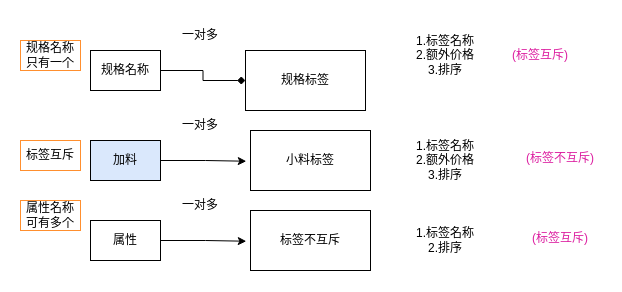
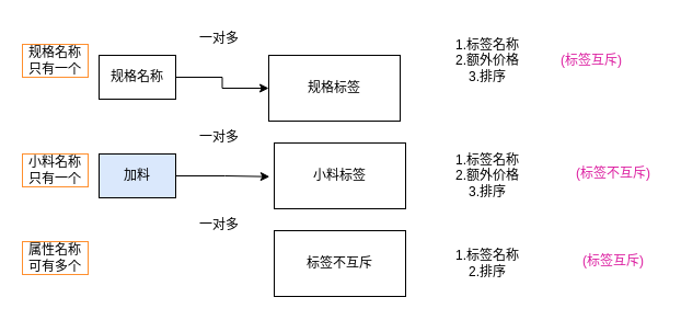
- <mxCell id="2" style="edgeStyle=orthogonalEdgeStyle;rounded=0;orthogonalLoop=1;jettySize=auto;html=1;exitX=1;exitY=0.5;exitDx=0;exitDy=0;entryX=0;entryY=0.5;entryDx=0;entryDy=0;endArrow=diamond;" edge="1" parent="1" source="3" target="4"><mxGeometry relative="1" as="geometry" /></mxCell>
+ <mxCell id="2" style="edgeStyle=orthogonalEdgeStyle;rounded=0;orthogonalLoop=1;jettySize=auto;html=1;exitX=1;exitY=0.5;exitDx=0;exitDy=0;entryX=0;entryY=0.5;entryDx=0;entryDy=0;" edge="1" parent="1" source="3" target="4"><mxGeometry relative="1" as="geometry" /></mxCell>
- <mxCell id="10" value="标签互斥" style="text;html=1;strokeColor=#FF8F2E;fillColor=none;align=center;verticalAlign=middle;whiteSpace=wrap;rounded=0;" vertex="1" parent="1"><mxGeometry x="20" y="140" width="60" height="30" as="geometry" /></mxCell>
+ <mxCell id="10" value="小料名称只有一个" style="text;html=1;strokeColor=#FF8F2E;fillColor=none;align=center;verticalAlign=middle;whiteSpace=wrap;rounded=0;" vertex="1" parent="1"><mxGeometry x="20" y="140" width="60" height="30" as="geometry" /></mxCell>
- <mxCell id="18" value="属性名称可有多个" style="text;html=1;strokeColor=#FF8F2E;fillColor=none;align=center;verticalAlign=middle;whiteSpace=wrap;rounded=0;" vertex="1" parent="1"><mxGeometry x="20" y="200" width="60" height="30" as="geometry" /></mxCell>
+ <mxCell id="18" value="属性名称可有多个" style="text;html=1;strokeColor=#FF8F2E;fillColor=none;align=center;verticalAlign=middle;whiteSpace=wrap;rounded=0;" vertex="1" parent="1"><mxGeometry x="20" y="220" width="60" height="30" as="geometry" /></mxCell>
- <mxCell id="16" value="属性" style="rounded=0;whiteSpace=wrap;html=1;" vertex="1" parent="1"><mxGeometry x="90" y="220" width="70" height="40" as="geometry" /></mxCell>
- <mxCell id="21" style="edgeStyle=orthogonalEdgeStyle;rounded=0;orthogonalLoop=1;jettySize=auto;html=1;exitX=1;exitY=0.5;exitDx=0;exitDy=0;entryX=-0.035;entryY=0.512;entryDx=0;entryDy=0;entryPerimeter=0;" edge="1" parent="1" source="16" target="17"><mxGeometry relative="1" as="geometry" /></mxCell>
